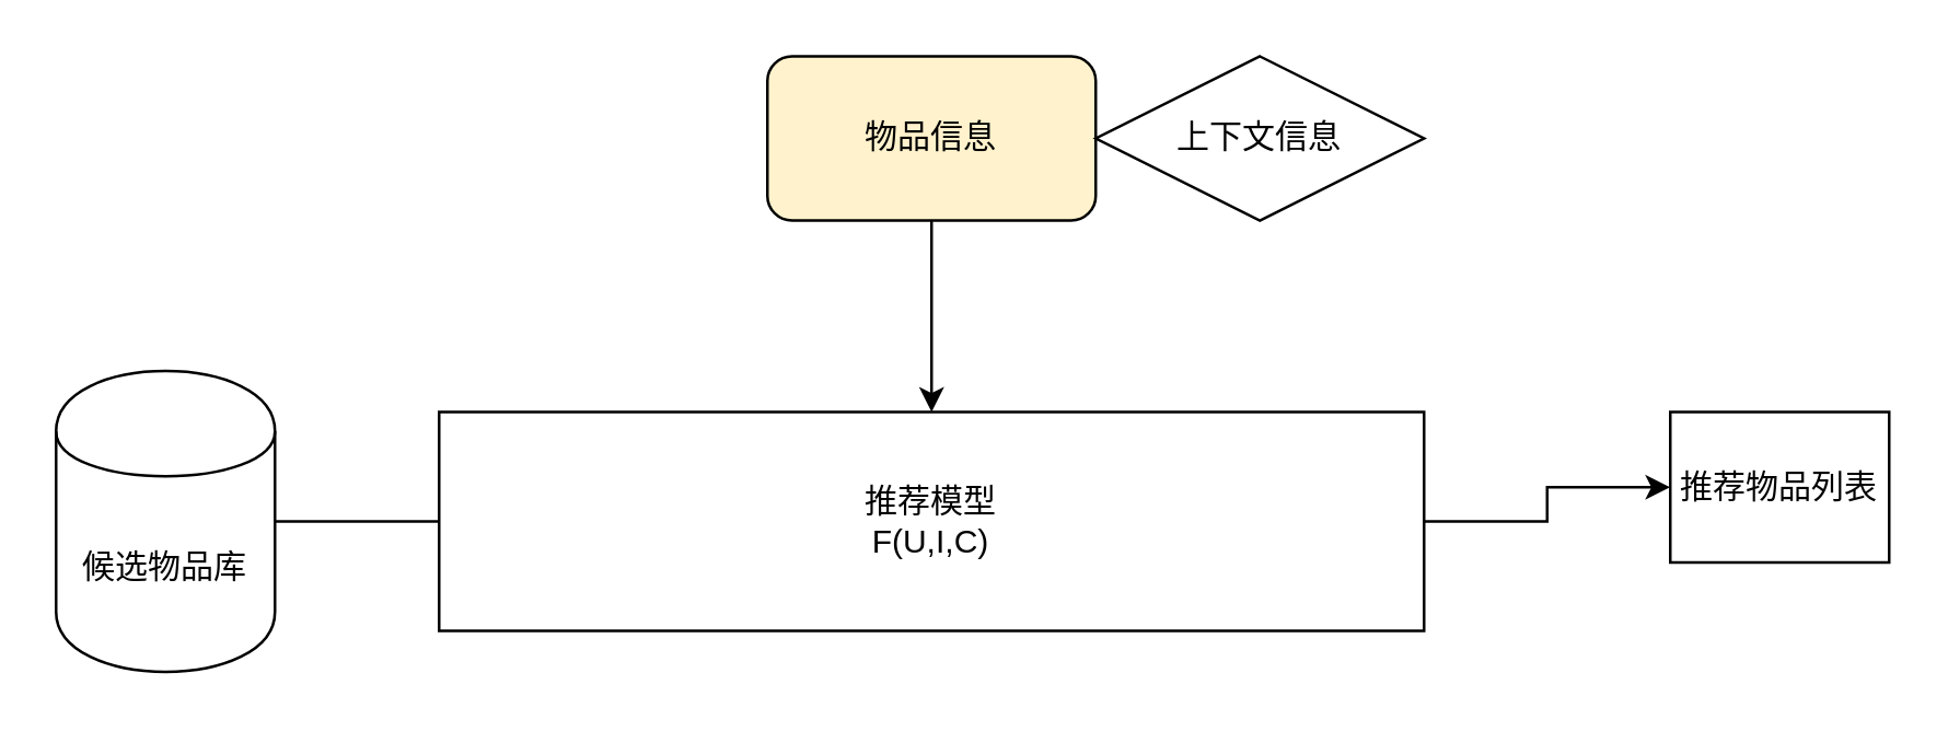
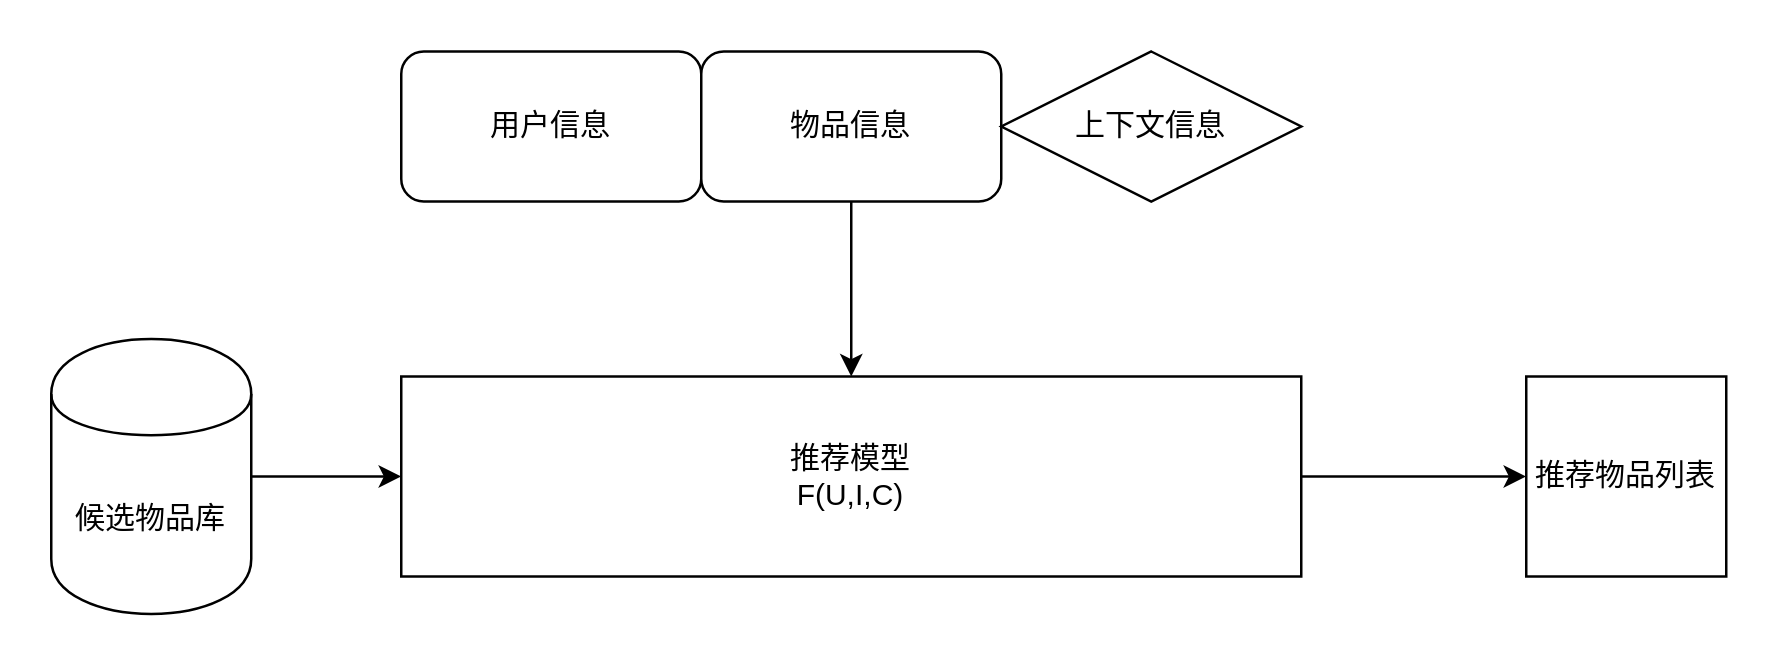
+ <mxCell id="2" value="用户信息" style="rounded=1;whiteSpace=wrap;html=1;" parent="1" vertex="1"><mxGeometry x="160" y="20" width="120" height="60" as="geometry" /></mxCell>
- <mxCell id="4" value="物品信息" style="rounded=1;whiteSpace=wrap;html=1;fillColor=#fff2cc;" parent="1" vertex="1"><mxGeometry x="280" y="20" width="120" height="60" as="geometry" /></mxCell>
+ <mxCell id="4" value="物品信息" style="rounded=1;whiteSpace=wrap;html=1;" parent="1" vertex="1"><mxGeometry x="280" y="20" width="120" height="60" as="geometry" /></mxCell>
- <mxCell id="10" value="推荐物品列表" style="whiteSpace=wrap;html=1;aspect=fixed;" parent="1" vertex="1"><mxGeometry x="610" y="150" width="80" height="55" as="geometry" /></mxCell>
+ <mxCell id="10" value="推荐物品列表" style="whiteSpace=wrap;html=1;aspect=fixed;" parent="1" vertex="1"><mxGeometry x="610" y="150" width="80" height="80" as="geometry" /></mxCell>
- <mxCell id="6" value="" style="edgeStyle=orthogonalEdgeStyle;rounded=0;orthogonalLoop=1;jettySize=auto;html=1;endArrow=none;" parent="1" source="7" target="9" edge="1"><mxGeometry relative="1" as="geometry" /></mxCell>
+ <mxCell id="6" value="" style="edgeStyle=orthogonalEdgeStyle;rounded=0;orthogonalLoop=1;jettySize=auto;html=1;" parent="1" source="7" target="9" edge="1"><mxGeometry relative="1" as="geometry" /></mxCell>
